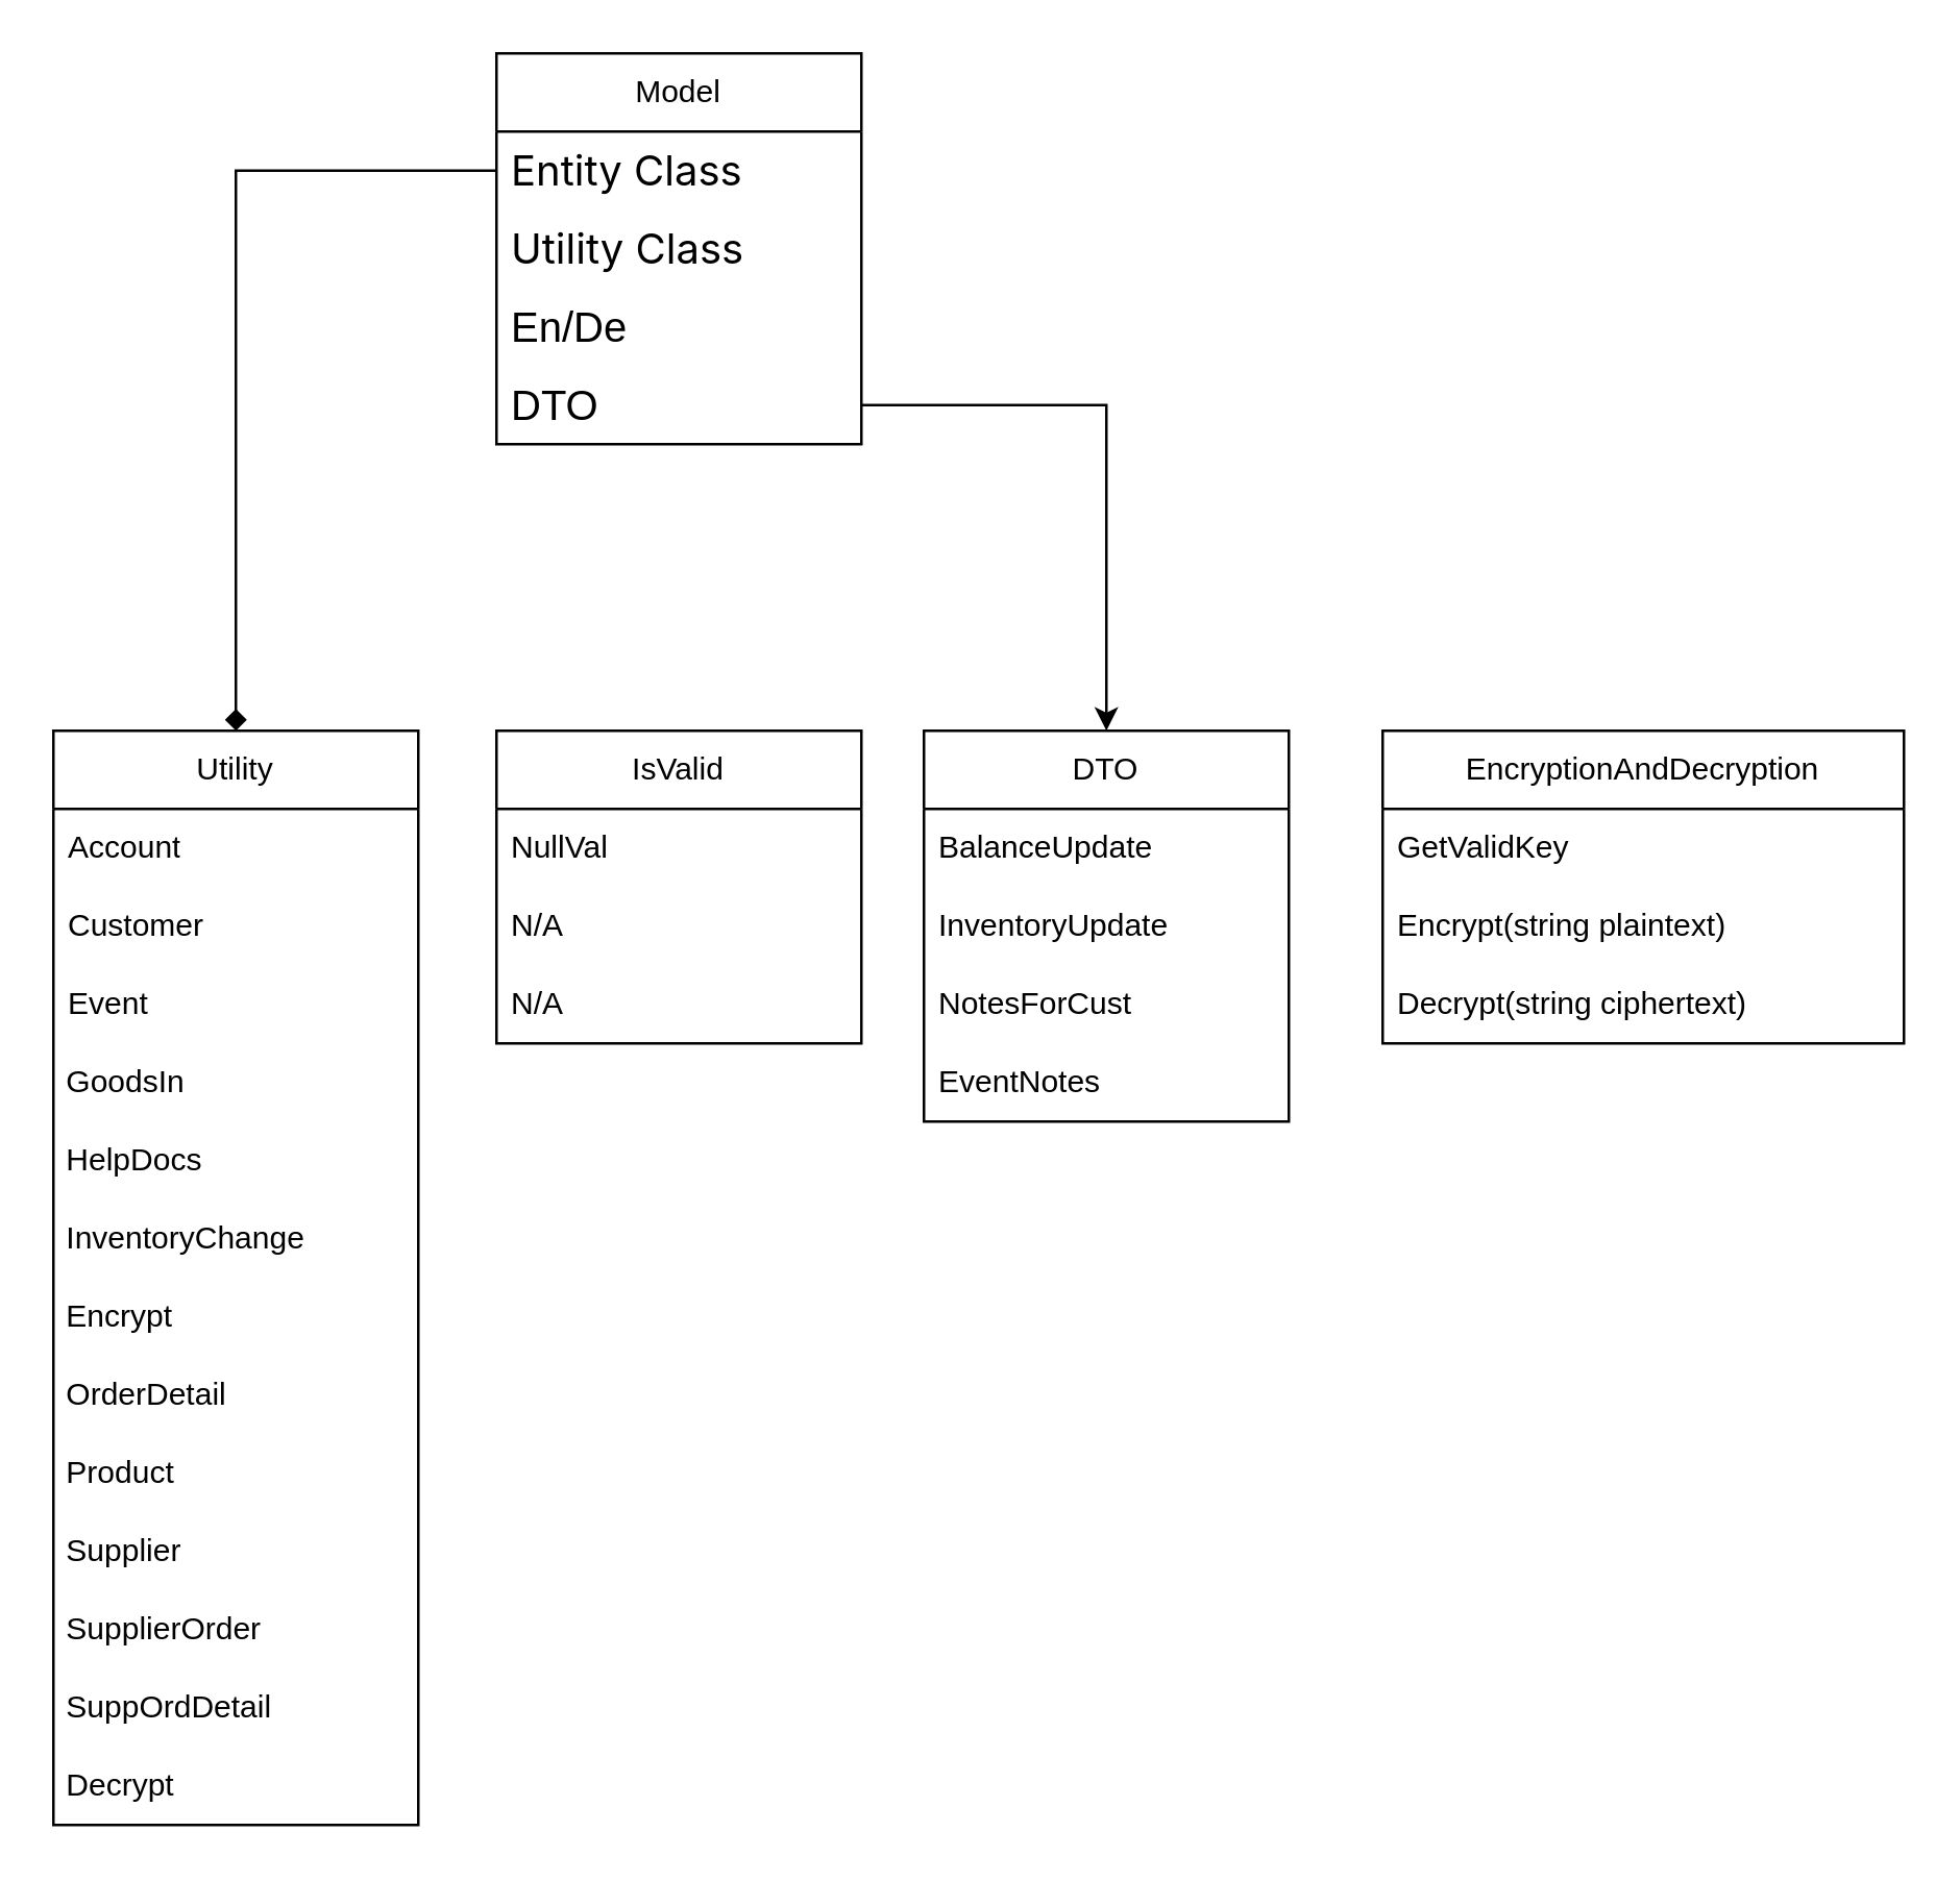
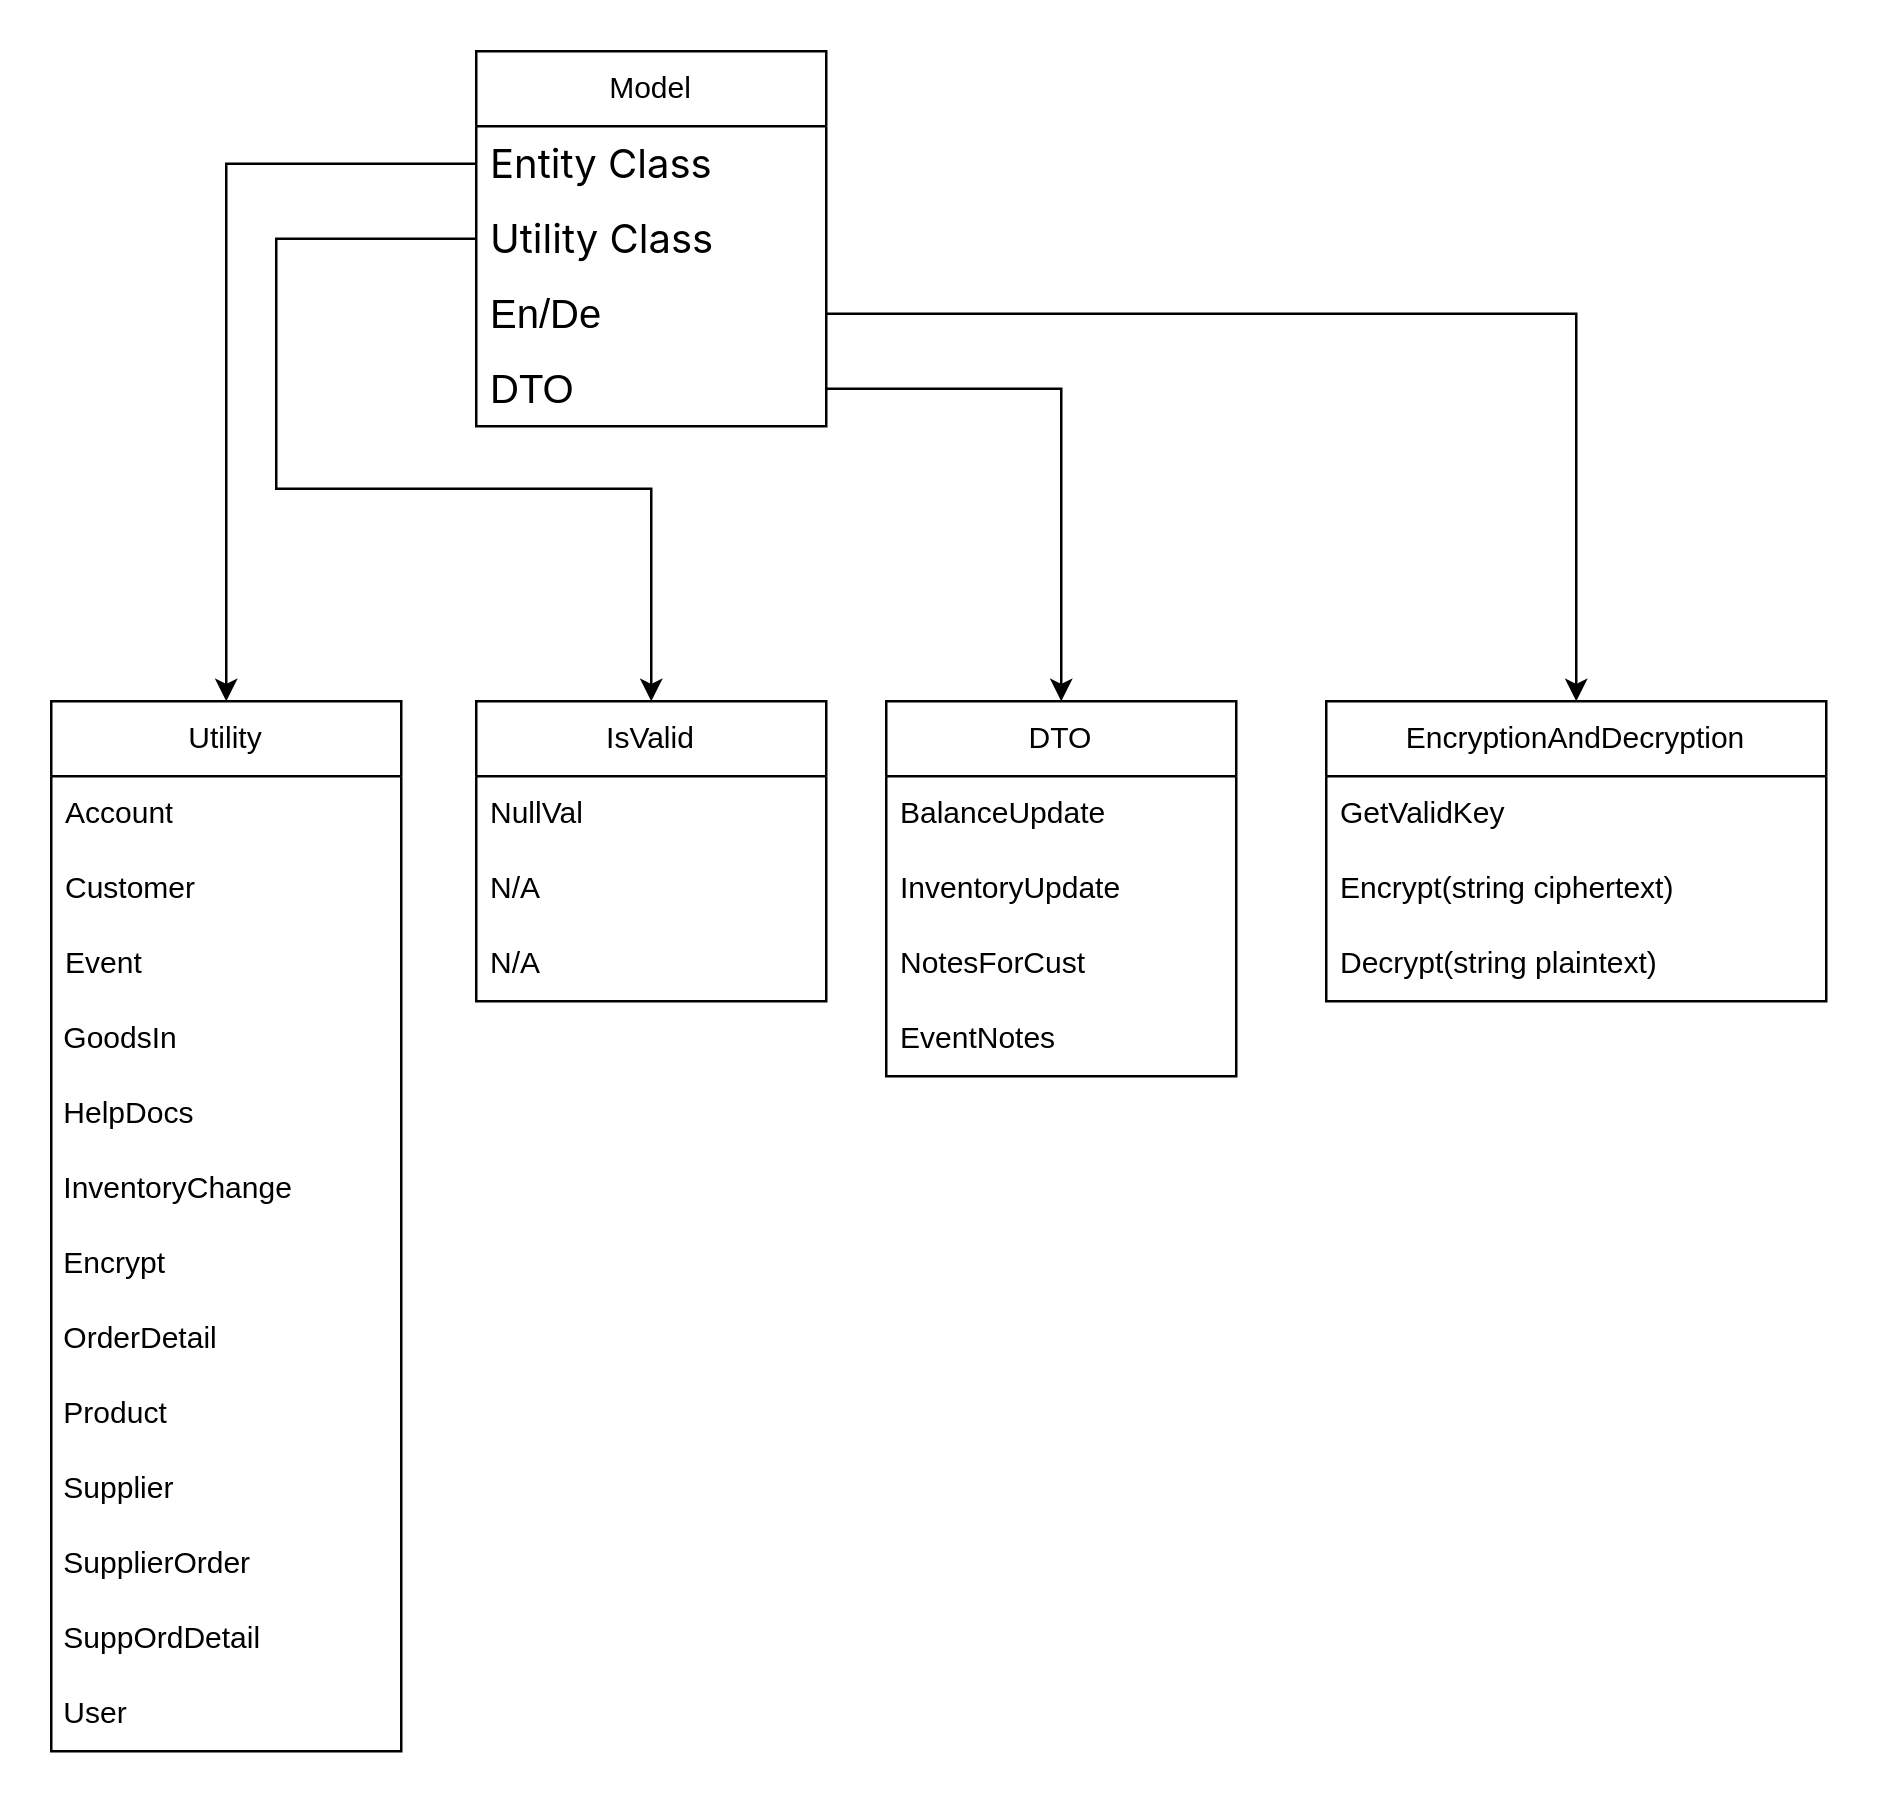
+ <mxCell id="37" style="edgeStyle=orthogonalEdgeStyle;rounded=0;orthogonalLoop=1;jettySize=auto;html=1;exitX=1;exitY=0.5;exitDx=0;exitDy=0;entryX=0.5;entryY=0;entryDx=0;entryDy=0;" edge="1" parent="1" source="5" target="33"><mxGeometry relative="1" as="geometry" /></mxCell>
+ <mxCell id="31" style="edgeStyle=orthogonalEdgeStyle;rounded=0;orthogonalLoop=1;jettySize=auto;html=1;exitX=0;exitY=0.5;exitDx=0;exitDy=0;entryX=0.5;entryY=0;entryDx=0;entryDy=0;" parent="1" source="4" target="21" edge="1"><mxGeometry relative="1" as="geometry"><Array as="points"><mxPoint x="110" y="95" /><mxPoint x="110" y="195" /><mxPoint x="260" y="195" /></Array></mxGeometry></mxCell>
- <mxCell id="30" style="edgeStyle=orthogonalEdgeStyle;rounded=0;orthogonalLoop=1;jettySize=auto;html=1;exitX=0;exitY=0.5;exitDx=0;exitDy=0;endArrow=diamond;" parent="1" source="3" target="7" edge="1"><mxGeometry relative="1" as="geometry" /></mxCell>
+ <mxCell id="30" style="edgeStyle=orthogonalEdgeStyle;rounded=0;orthogonalLoop=1;jettySize=auto;html=1;exitX=0;exitY=0.5;exitDx=0;exitDy=0;" parent="1" source="3" target="7" edge="1"><mxGeometry relative="1" as="geometry" /></mxCell>
- <mxCell id="35" value="Encrypt(string plaintext)" style="text;strokeColor=none;fillColor=none;align=left;verticalAlign=middle;spacingLeft=4;spacingRight=4;overflow=hidden;points=[[0,0.5],[1,0.5]];portConstraint=eastwest;rotatable=0;whiteSpace=wrap;html=1;" vertex="1" parent="33"><mxGeometry y="60" width="200" height="30" as="geometry" /></mxCell>
+ <mxCell id="35" value="Encrypt(string ciphertext)" style="text;strokeColor=none;fillColor=none;align=left;verticalAlign=middle;spacingLeft=4;spacingRight=4;overflow=hidden;points=[[0,0.5],[1,0.5]];portConstraint=eastwest;rotatable=0;whiteSpace=wrap;html=1;" vertex="1" parent="33"><mxGeometry y="60" width="200" height="30" as="geometry" /></mxCell>
- <mxCell id="36" value="Decrypt(string&amp;nbsp;ciphertext)" style="text;strokeColor=none;fillColor=none;align=left;verticalAlign=middle;spacingLeft=4;spacingRight=4;overflow=hidden;points=[[0,0.5],[1,0.5]];portConstraint=eastwest;rotatable=0;whiteSpace=wrap;html=1;" vertex="1" parent="33"><mxGeometry y="90" width="200" height="30" as="geometry" /></mxCell>
+ <mxCell id="36" value="Decrypt(string&amp;nbsp;plaintext)" style="text;strokeColor=none;fillColor=none;align=left;verticalAlign=middle;spacingLeft=4;spacingRight=4;overflow=hidden;points=[[0,0.5],[1,0.5]];portConstraint=eastwest;rotatable=0;whiteSpace=wrap;html=1;" vertex="1" parent="33"><mxGeometry y="90" width="200" height="30" as="geometry" /></mxCell>
- <mxCell id="20" value="&amp;nbsp;Decrypt" style="text;html=1;align=left;verticalAlign=middle;whiteSpace=wrap;rounded=0;" parent="7" vertex="1"><mxGeometry y="390" width="140" height="30" as="geometry" /></mxCell>
+ <mxCell id="20" value="&amp;nbsp;User" style="text;html=1;align=left;verticalAlign=middle;whiteSpace=wrap;rounded=0;" parent="7" vertex="1"><mxGeometry y="390" width="140" height="30" as="geometry" /></mxCell>
